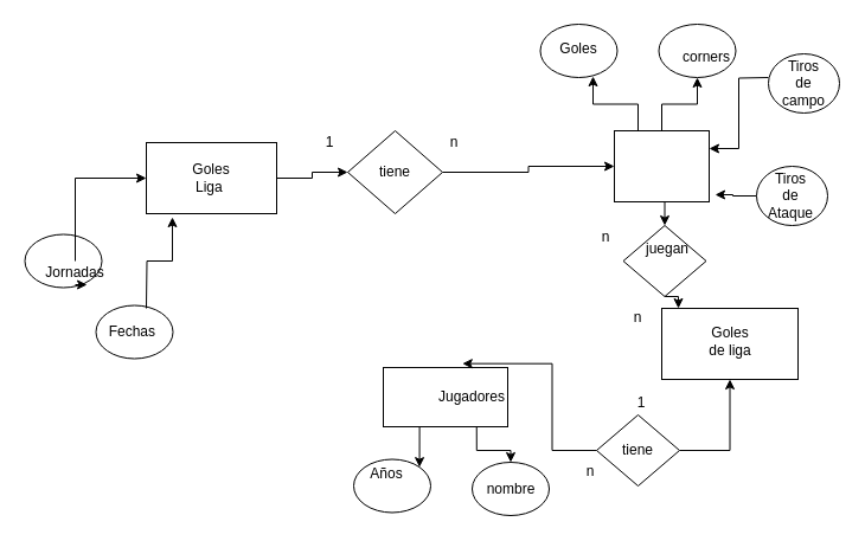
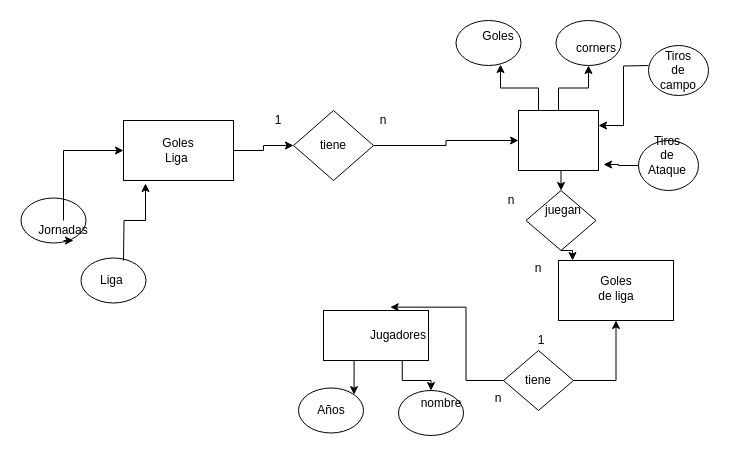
- <mxCell id="48" value="Goles" style="text;html=1;strokeColor=none;fillColor=none;align=center;verticalAlign=middle;whiteSpace=wrap;rounded=0;" vertex="1" parent="1"><mxGeometry x="468" y="30" width="40" height="22.5" as="geometry" /></mxCell>
+ <mxCell id="48" value="Goles" style="text;html=1;strokeColor=none;fillColor=none;align=center;verticalAlign=middle;whiteSpace=wrap;rounded=0;" vertex="1" parent="1"><mxGeometry x="478" y="25" width="40" height="22.5" as="geometry" /></mxCell>
- <mxCell id="51" value="Tiros de Ataque" style="text;html=1;strokeColor=none;fillColor=none;align=center;verticalAlign=middle;whiteSpace=wrap;rounded=0;" vertex="1" parent="1"><mxGeometry x="646.75" y="155" width="40" height="20" as="geometry" /></mxCell>
+ <mxCell id="51" value="Tiros de Ataque" style="text;html=1;strokeColor=none;fillColor=none;align=center;verticalAlign=middle;whiteSpace=wrap;rounded=0;" vertex="1" parent="1"><mxGeometry x="646.75" y="145" width="40" height="20" as="geometry" /></mxCell>
- <mxCell id="34" value="Fechas&amp;nbsp;" style="text;html=1;strokeColor=none;fillColor=none;align=center;verticalAlign=middle;whiteSpace=wrap;rounded=0;" vertex="1" parent="1"><mxGeometry x="93" y="270" width="40" height="20" as="geometry" /></mxCell>
+ <mxCell id="34" value="Liga&amp;nbsp;" style="text;html=1;strokeColor=none;fillColor=none;align=center;verticalAlign=middle;whiteSpace=wrap;rounded=0;" vertex="1" parent="1"><mxGeometry x="93" y="270" width="40" height="20" as="geometry" /></mxCell>
- <mxCell id="35" value="Años" style="text;html=1;strokeColor=none;fillColor=none;align=center;verticalAlign=middle;whiteSpace=wrap;rounded=0;" vertex="1" parent="1"><mxGeometry x="305.5" y="390" width="40" height="20" as="geometry" /></mxCell>
+ <mxCell id="35" value="Años" style="text;html=1;strokeColor=none;fillColor=none;align=center;verticalAlign=middle;whiteSpace=wrap;rounded=0;" vertex="1" parent="1"><mxGeometry x="310.5" y="400" width="40" height="20" as="geometry" /></mxCell>
- <mxCell id="36" value="nombre" style="text;html=1;strokeColor=none;fillColor=none;align=center;verticalAlign=middle;whiteSpace=wrap;rounded=0;" vertex="1" parent="1"><mxGeometry x="410.5" y="402.5" width="40" height="20" as="geometry" /></mxCell>
+ <mxCell id="36" value="nombre" style="text;html=1;strokeColor=none;fillColor=none;align=center;verticalAlign=middle;whiteSpace=wrap;rounded=0;" vertex="1" parent="1"><mxGeometry x="420.5" y="392.5" width="40" height="20" as="geometry" /></mxCell>
